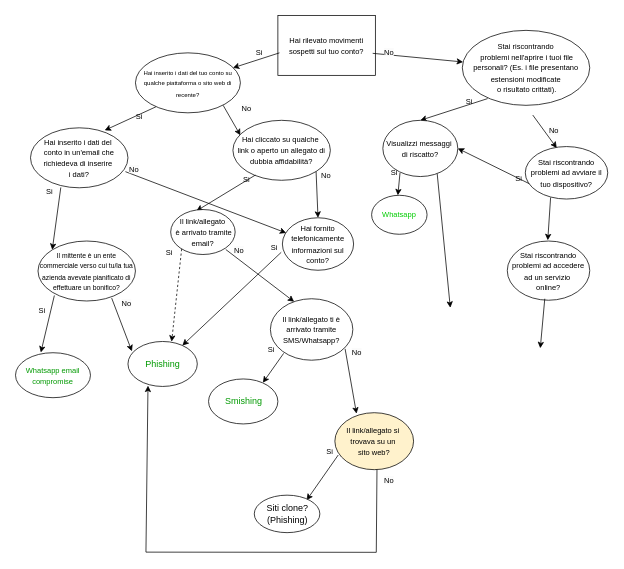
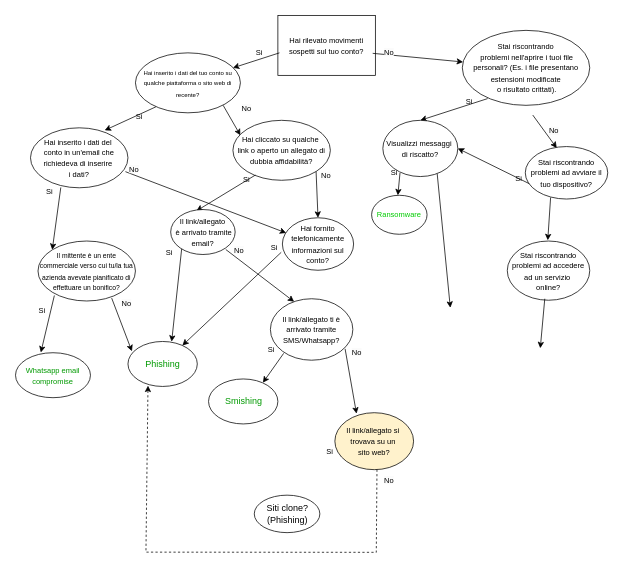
- <mxCell id="57" value="&lt;span style=&quot;font-size: 10px;&quot;&gt;&lt;font color=&quot;#00cc00&quot;&gt;Whatsapp&lt;/font&gt;&lt;/span&gt;" style="ellipse;whiteSpace=wrap;html=1;" vertex="1" parent="1"><mxGeometry x="495" y="260" width="74" height="52" as="geometry" /></mxCell>
+ <mxCell id="57" value="&lt;span style=&quot;font-size: 10px;&quot;&gt;&lt;font color=&quot;#00cc00&quot;&gt;Ransomware&lt;/font&gt;&lt;/span&gt;" style="ellipse;whiteSpace=wrap;html=1;" vertex="1" parent="1"><mxGeometry x="495" y="260" width="74" height="52" as="geometry" /></mxCell>
- <mxCell id="36" value="" style="endArrow=classic;html=1;rounded=0;exitX=0.17;exitY=0.878;exitDx=0;exitDy=0;entryX=0.63;entryY=0.005;entryDx=0;entryDy=0;entryPerimeter=0;exitPerimeter=0;dashed=1;" edge="1" parent="1" source="34" target="33"><mxGeometry width="50" height="50" relative="1" as="geometry"><mxPoint x="294" y="349.5" as="sourcePoint" /><mxPoint x="230" y="400" as="targetPoint" /></mxGeometry></mxCell>
+ <mxCell id="36" value="" style="endArrow=classic;html=1;rounded=0;exitX=0.17;exitY=0.878;exitDx=0;exitDy=0;entryX=0.63;entryY=0.005;entryDx=0;entryDy=0;entryPerimeter=0;exitPerimeter=0;" edge="1" parent="1" source="34" target="33"><mxGeometry width="50" height="50" relative="1" as="geometry"><mxPoint x="294" y="349.5" as="sourcePoint" /><mxPoint x="230" y="400" as="targetPoint" /></mxGeometry></mxCell>
- <mxCell id="48" value="" style="endArrow=classic;html=1;rounded=0;exitX=0.043;exitY=0.743;exitDx=0;exitDy=0;exitPerimeter=0;entryX=0.798;entryY=0.134;entryDx=0;entryDy=0;entryPerimeter=0;" edge="1" parent="1" source="47" target="49"><mxGeometry width="50" height="50" relative="1" as="geometry"><mxPoint x="470" y="580" as="sourcePoint" /><mxPoint x="442" y="619" as="targetPoint" /></mxGeometry></mxCell>
- <mxCell id="52" value="" style="endArrow=classic;html=1;rounded=0;entryX=0.289;entryY=0.981;entryDx=0;entryDy=0;exitX=0.535;exitY=0.998;exitDx=0;exitDy=0;exitPerimeter=0;entryPerimeter=0;" edge="1" parent="1" source="47" target="33"><mxGeometry width="50" height="50" relative="1" as="geometry"><mxPoint x="500" y="640" as="sourcePoint" /><mxPoint x="193.75" y="480" as="targetPoint" /><Array as="points"><mxPoint x="501.25" y="736.26" /><mxPoint x="194" y="736" /></Array></mxGeometry></mxCell>
+ <mxCell id="52" value="" style="endArrow=classic;html=1;rounded=0;entryX=0.289;entryY=0.981;entryDx=0;entryDy=0;exitX=0.535;exitY=0.998;exitDx=0;exitDy=0;exitPerimeter=0;entryPerimeter=0;dashed=1;" edge="1" parent="1" source="47" target="33"><mxGeometry width="50" height="50" relative="1" as="geometry"><mxPoint x="500" y="640" as="sourcePoint" /><mxPoint x="193.75" y="480" as="targetPoint" /><Array as="points"><mxPoint x="501.25" y="736.26" /><mxPoint x="194" y="736" /></Array></mxGeometry></mxCell>
